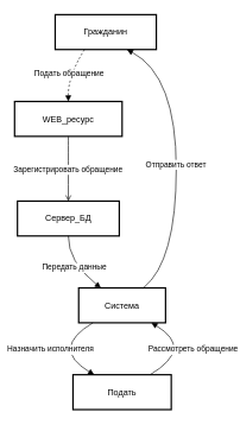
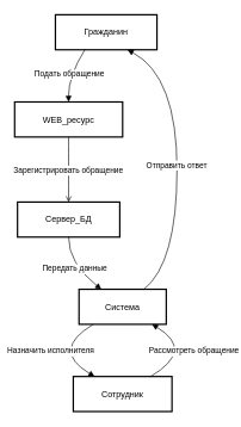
- <mxCell id="7" value="Подать обращение" style="curved=1;startArrow=none;endArrow=block;exitX=0.29;exitY=1;entryX=0.5;entryY=0;rounded=0;dashed=1;" parent="1" source="2" target="3" edge="1"><mxGeometry relative="1" as="geometry"><Array as="points"><mxPoint x="95" y="106" /></Array></mxGeometry></mxCell>
+ <mxCell id="7" value="Подать обращение" style="curved=1;startArrow=none;endArrow=block;exitX=0.29;exitY=1;entryX=0.5;entryY=0;rounded=0;" parent="1" source="2" target="3" edge="1"><mxGeometry relative="1" as="geometry"><Array as="points"><mxPoint x="95" y="106" /></Array></mxGeometry></mxCell>
- <mxCell id="6" value="Подать" style="whiteSpace=wrap;strokeWidth=2;" parent="1" vertex="1"><mxGeometry x="102" y="526" width="138" height="49" as="geometry" /></mxCell>
+ <mxCell id="6" value="Сотрудник" style="whiteSpace=wrap;strokeWidth=2;" parent="1" vertex="1"><mxGeometry x="102" y="526" width="138" height="49" as="geometry" /></mxCell>
